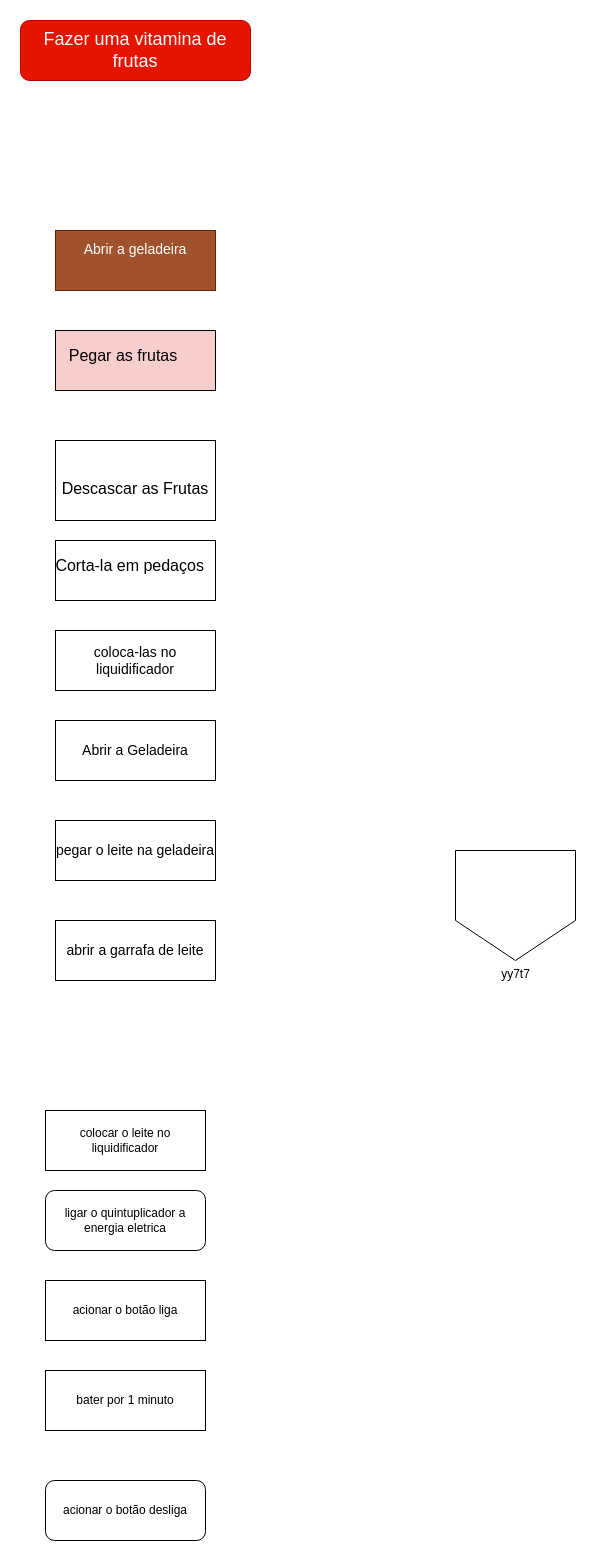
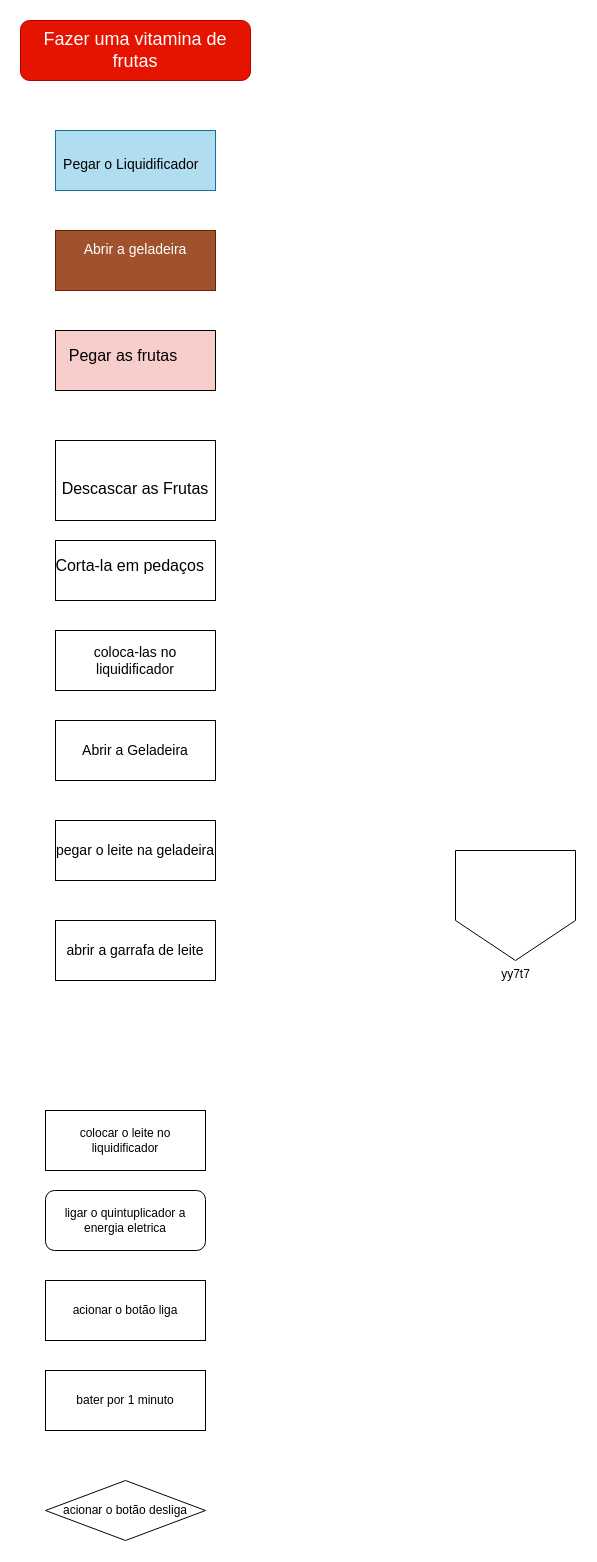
+ <mxCell id="3" value="&lt;p style=&quot;text-indent:-18.0pt;mso-list:l0 level1 lfo1&quot; class=&quot;MsoListParagraph&quot;&gt;&lt;font style=&quot;font-size: 14px;&quot;&gt;&lt;span style=&quot;mso-bidi-font-family:Aptos;mso-bidi-theme-font:minor-latin&quot;&gt;&lt;span style=&quot;mso-list:Ignore&quot;&gt;&lt;span style=&quot;font-style: normal; font-variant: normal; font-weight: normal; font-stretch: normal; line-height: normal; font-family: &amp;quot;Times New Roman&amp;quot;; font-size-adjust: none; font-kerning: auto; font-optical-sizing: auto; font-language-override: normal; font-feature-settings: normal; font-variation-settings: normal;&quot;&gt;&amp;nbsp;&amp;nbsp;&amp;nbsp;&amp;nbsp; &lt;br&gt;&lt;/span&gt;&lt;/span&gt;&lt;/span&gt;&lt;br&gt;&lt;/font&gt;&lt;/p&gt;&lt;p style=&quot;text-indent:-18.0pt;mso-list:l0 level1 lfo1&quot; class=&quot;MsoListParagraph&quot;&gt;&lt;font style=&quot;font-size: 14px;&quot;&gt;&amp;nbsp;&amp;nbsp;&amp;nbsp; Pegar o Liquidificador&lt;/font&gt;&lt;/p&gt;&lt;font size=&quot;3&quot;&gt;&lt;br&gt;&lt;/font&gt;&lt;div&gt;&lt;font size=&quot;3&quot;&gt;&lt;br&gt;&lt;/font&gt;&lt;/div&gt;" style="rounded=0;whiteSpace=wrap;html=1;fillColor=#b1ddf0;strokeColor=#10739e;" parent="1" vertex="1"><mxGeometry x="55" y="130" width="160" height="60" as="geometry" /></mxCell>
- <mxCell id="16" value="acionar o botão desliga" style="rounded=1;whiteSpace=wrap;html=1;" parent="1" vertex="1"><mxGeometry x="45" y="1480" width="160" height="60" as="geometry" /></mxCell>
+ <mxCell id="16" value="acionar o botão desliga" style="rhombus;whiteSpace=wrap;html=1;" parent="1" vertex="1"><mxGeometry x="45" y="1480" width="160" height="60" as="geometry" /></mxCell>
